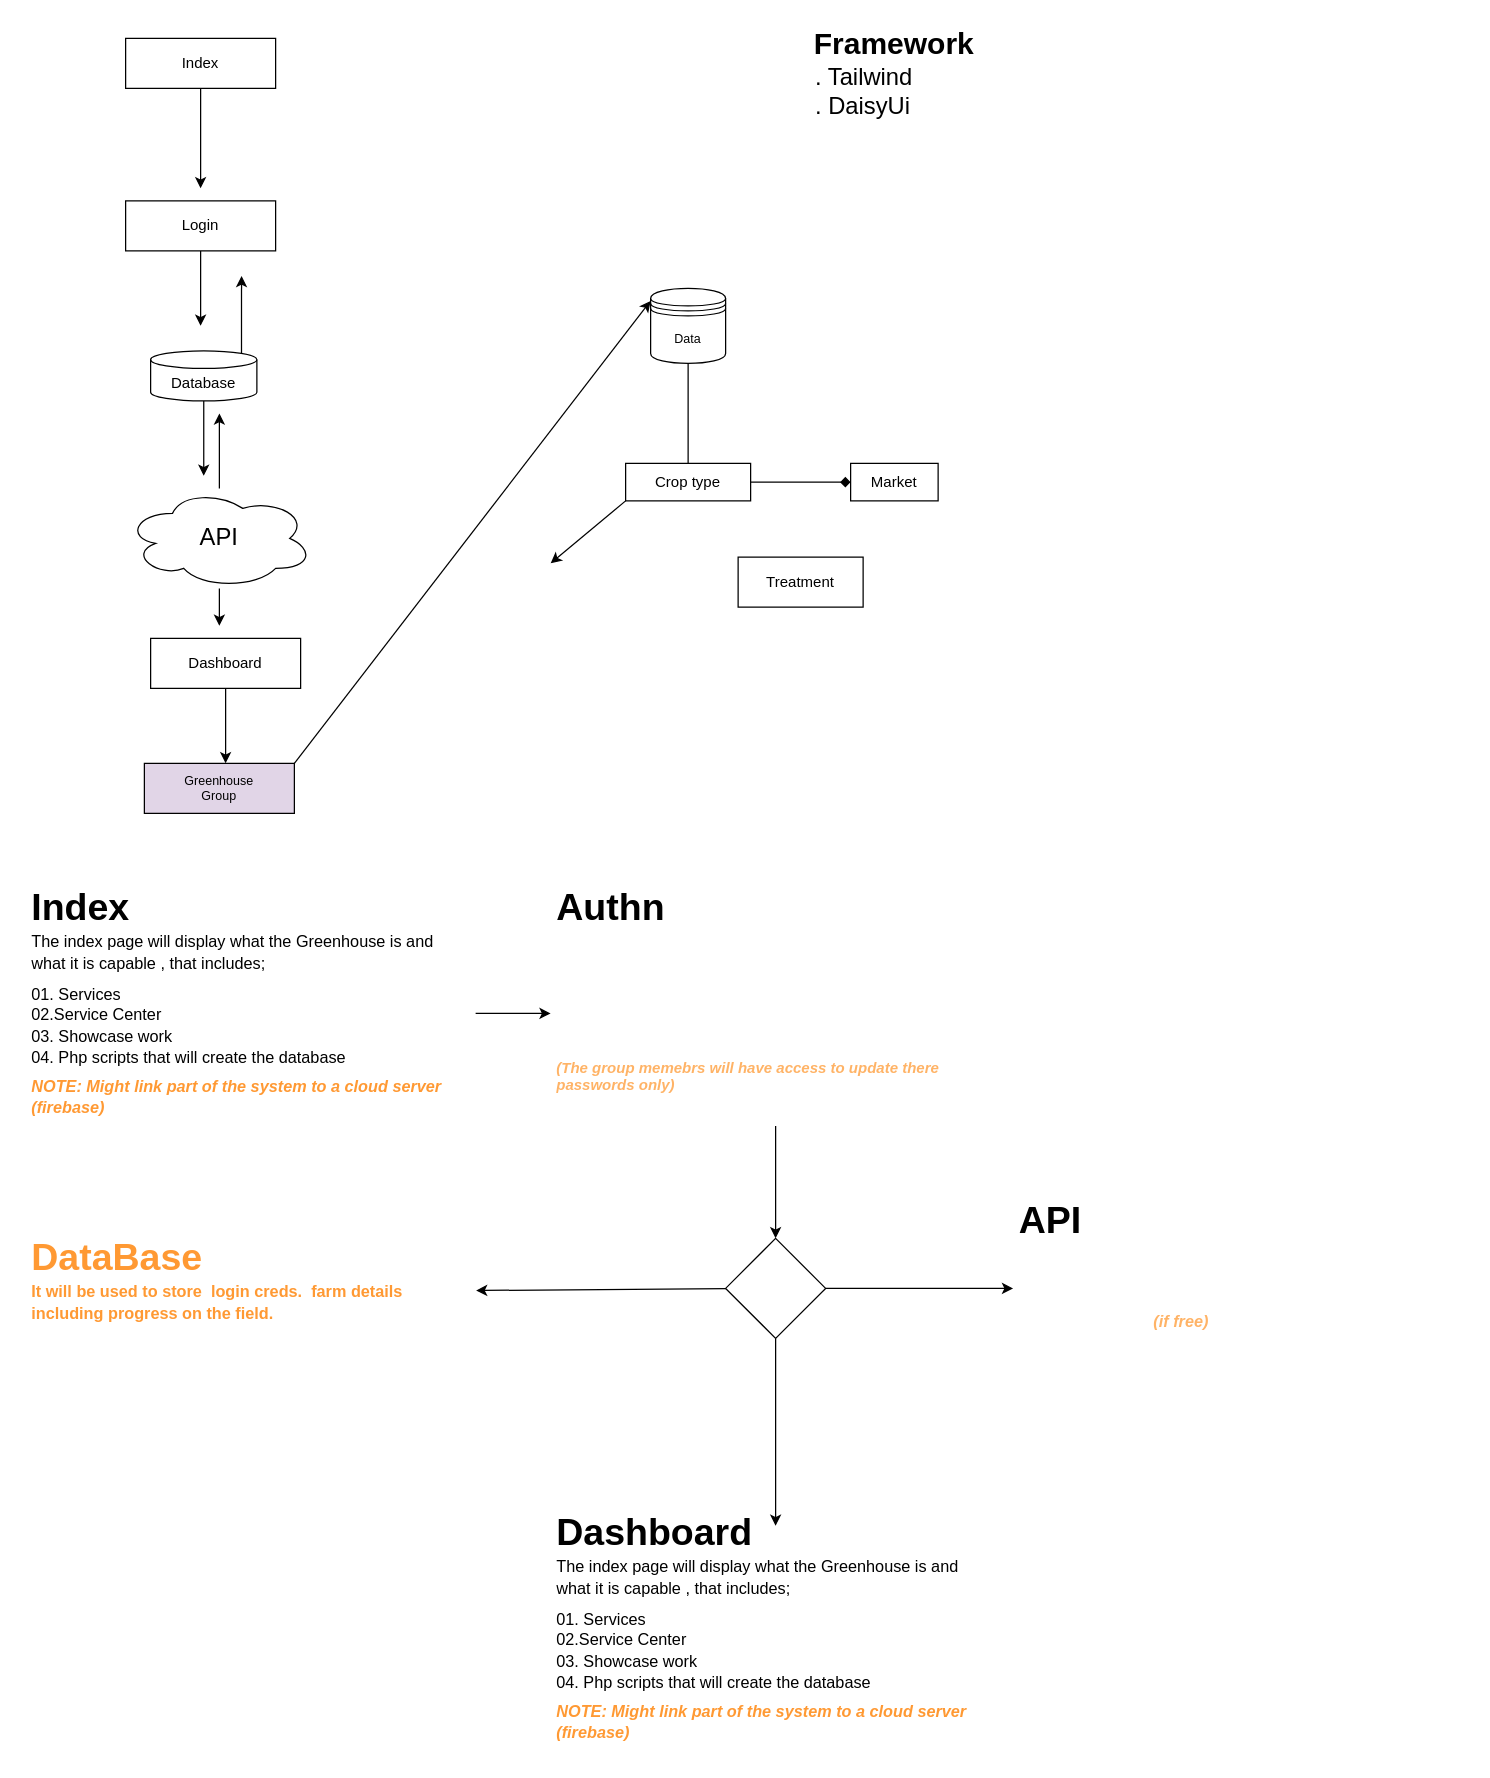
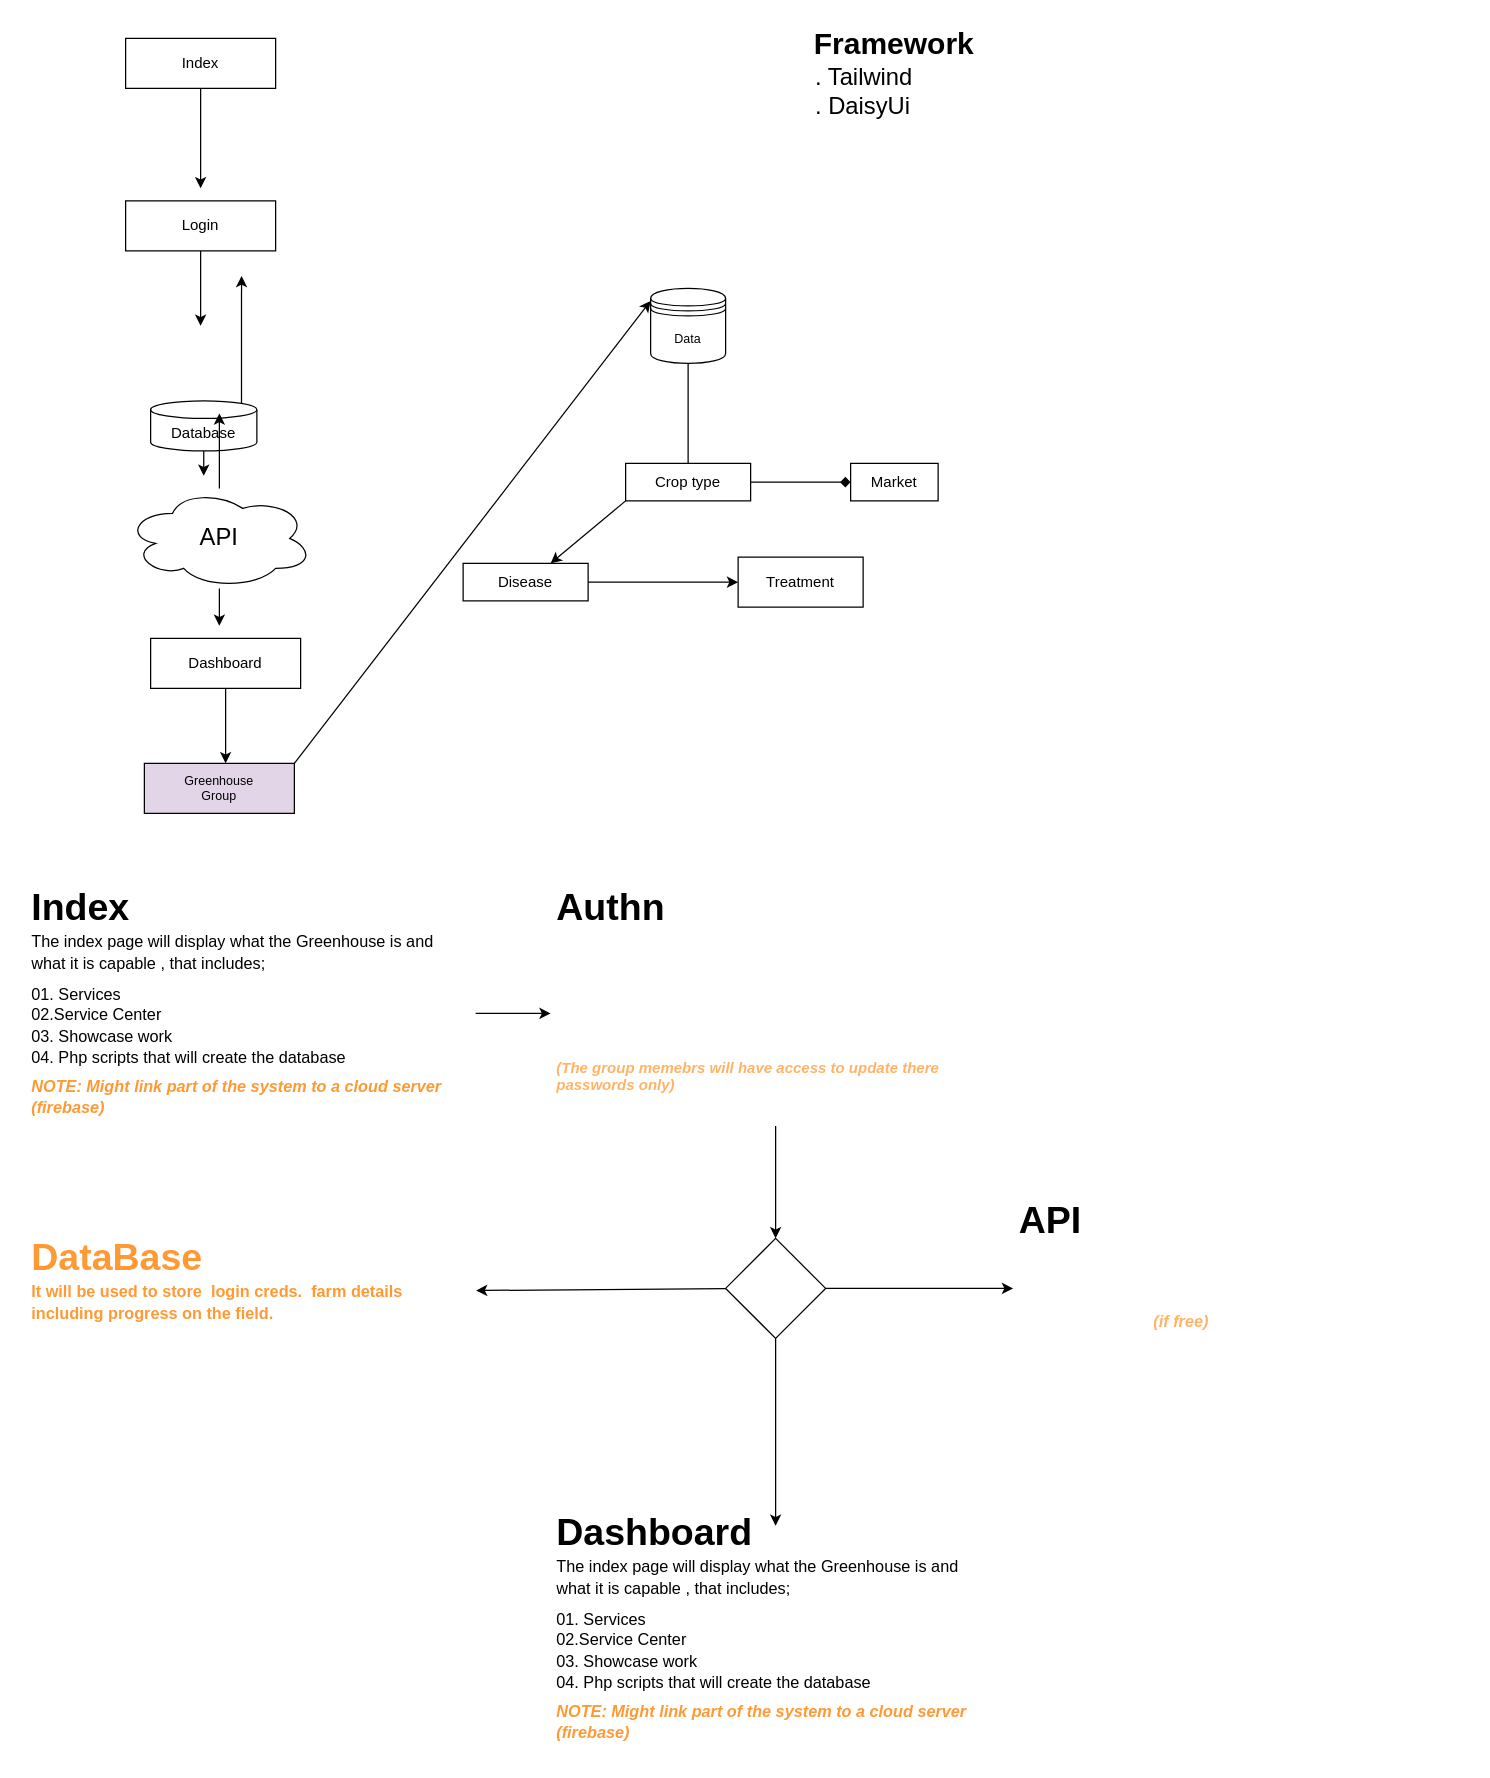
- <mxCell id="25" value="Database" style="shape=cylinder3;whiteSpace=wrap;html=1;boundedLbl=1;backgroundOutline=1;size=7;" parent="18" vertex="1"><mxGeometry x="20" y="250" width="85" height="40" as="geometry" /></mxCell>
+ <mxCell id="25" value="Database" style="shape=cylinder3;whiteSpace=wrap;html=1;boundedLbl=1;backgroundOutline=1;size=7;" parent="18" vertex="1"><mxGeometry x="20" y="290" width="85" height="40" as="geometry" /></mxCell>
+ <mxCell id="10" value="Disease" style="rounded=0;whiteSpace=wrap;html=1;" parent="5" vertex="1"><mxGeometry y="220" width="100" height="30" as="geometry" /></mxCell>
+ <mxCell id="12" value="" style="edgeStyle=none;html=1;fontSize=10;" parent="5" source="10" target="11" edge="1"><mxGeometry relative="1" as="geometry" /></mxCell>
